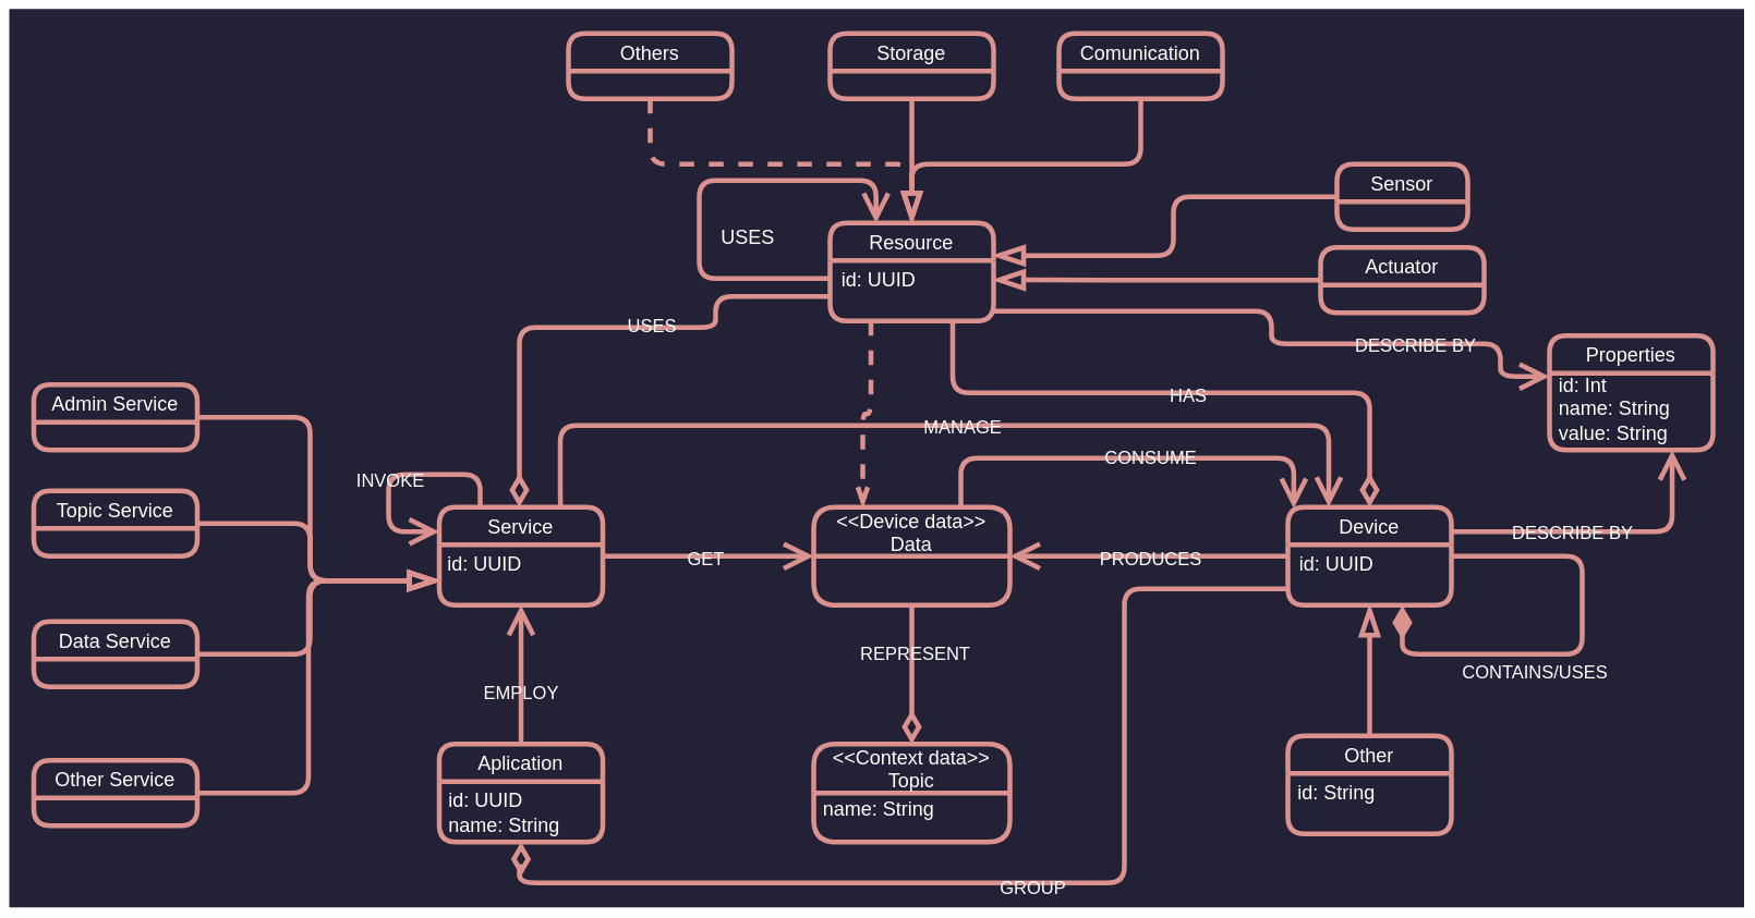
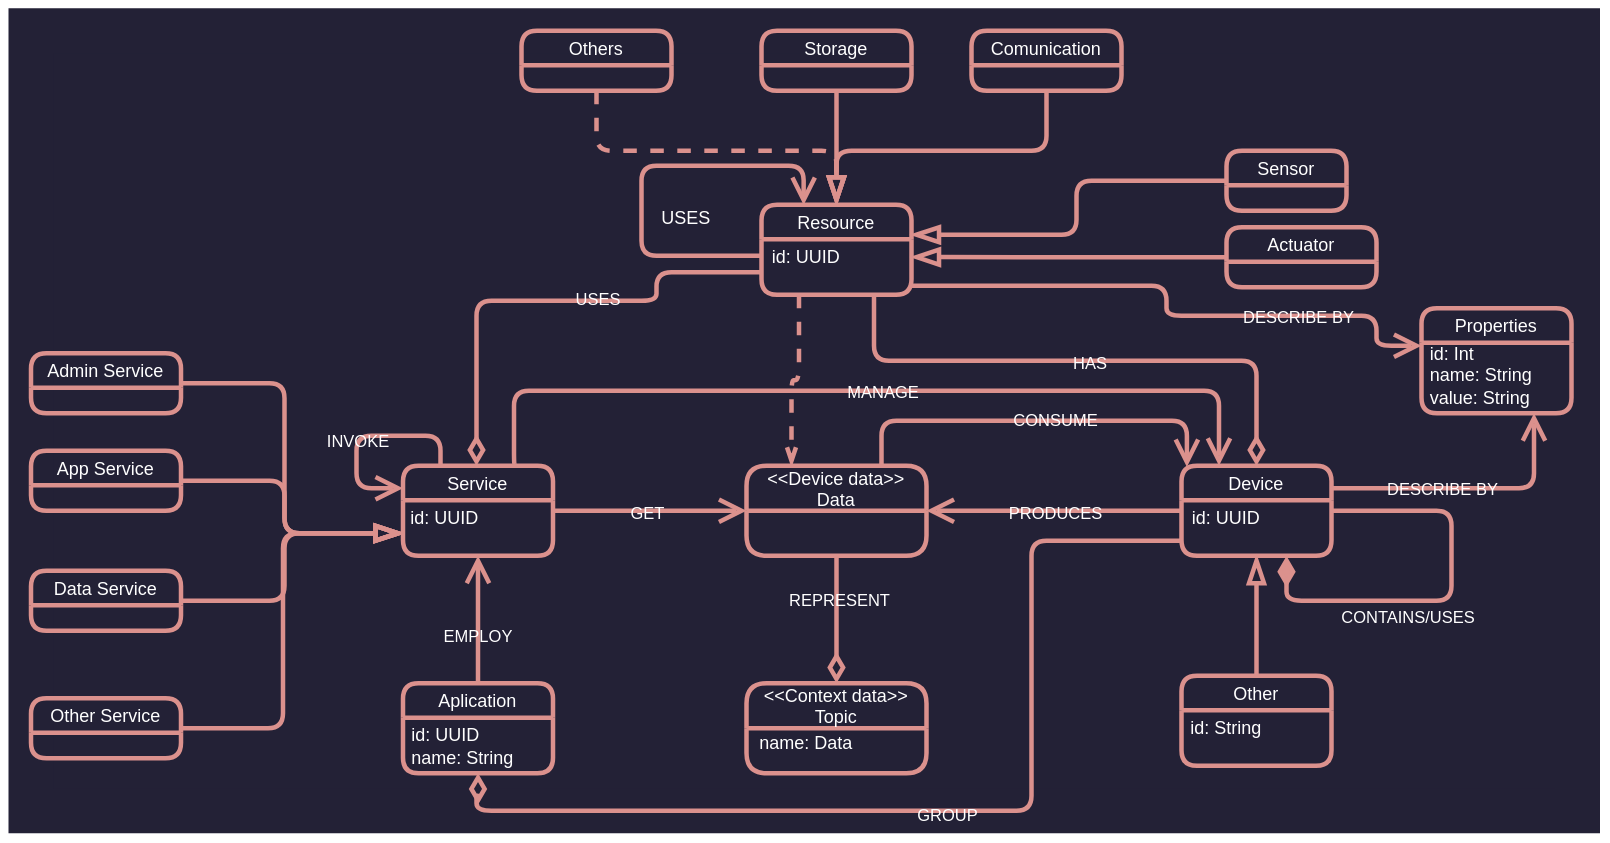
- <mxCell id="9" value="Actuator" style="swimlane;strokeWidth=3;rounded=1;fontStyle=0;strokeColor=#DB918D;fillColor=none;fontColor=#FFFFFF;container=0;labelBackgroundColor=none;" parent="2" vertex="1"><mxGeometry x="787" y="131" width="100" height="40" as="geometry" /></mxCell>
+ <mxCell id="9" value="Actuator" style="swimlane;strokeWidth=3;rounded=1;fontStyle=0;strokeColor=#DB918D;fillColor=none;fontColor=#FFFFFF;container=0;labelBackgroundColor=none;" parent="2" vertex="1"><mxGeometry x="797" y="131" width="100" height="40" as="geometry" /></mxCell>
- <mxCell id="11" value="Topic Service" style="swimlane;strokeWidth=3;rounded=1;fontStyle=0;strokeColor=#DB918D;fillColor=none;fontColor=#FFFFFF;container=0;labelBackgroundColor=none;" parent="2" vertex="1"><mxGeometry y="280" width="100" height="40" as="geometry" /></mxCell>
+ <mxCell id="11" value="App Service" style="swimlane;strokeWidth=3;rounded=1;fontStyle=0;strokeColor=#DB918D;fillColor=none;fontColor=#FFFFFF;container=0;labelBackgroundColor=none;" parent="2" vertex="1"><mxGeometry y="280" width="100" height="40" as="geometry" /></mxCell>
- <mxCell id="58" value="name: String" style="text;html=1;strokeColor=none;fillColor=none;align=center;verticalAlign=middle;whiteSpace=wrap;rounded=0;container=0;fontColor=#FFFFFF;labelBackgroundColor=none;" parent="2" vertex="1"><mxGeometry x="477" y="460" width="80" height="30" as="geometry" /></mxCell>
+ <mxCell id="58" value="name: Data" style="text;html=1;strokeColor=none;fillColor=none;align=center;verticalAlign=middle;whiteSpace=wrap;rounded=0;container=0;fontColor=#FFFFFF;labelBackgroundColor=none;" parent="2" vertex="1"><mxGeometry x="477" y="460" width="80" height="30" as="geometry" /></mxCell>
